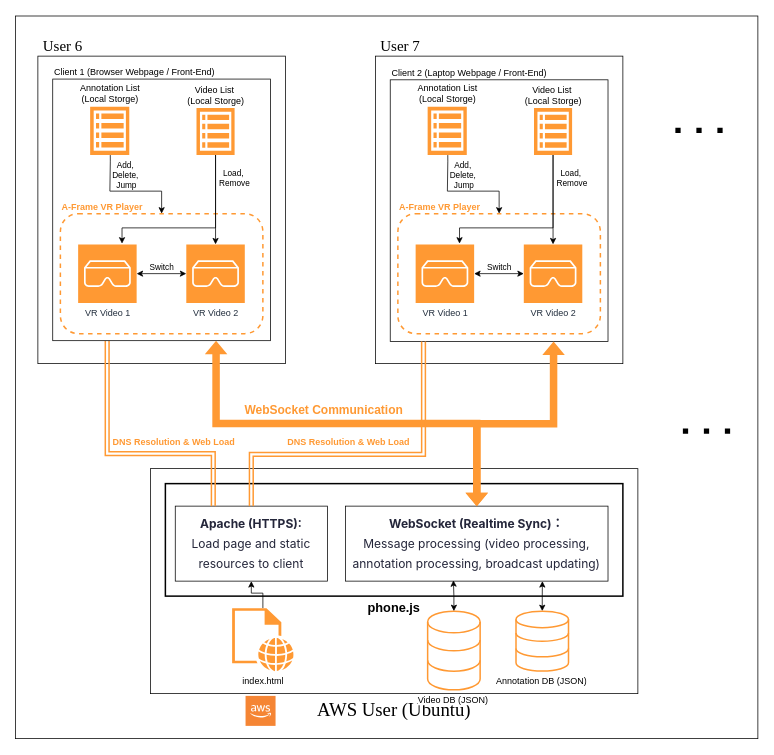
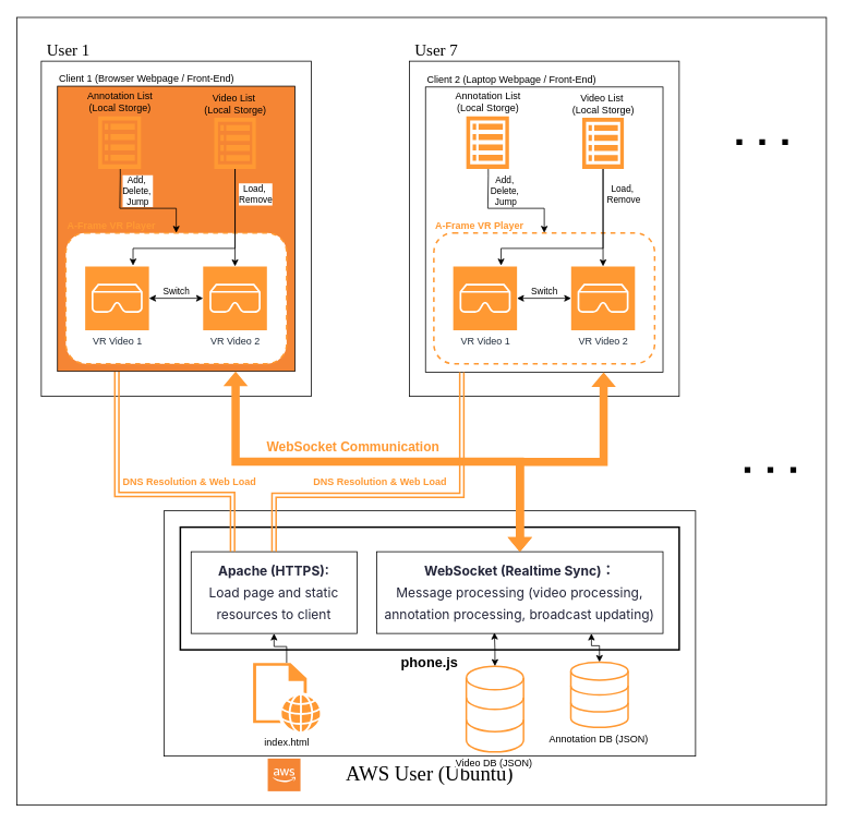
- <mxCell id="6" value="&lt;font style=&quot;font-weight: normal; font-size: 20px;&quot;&gt;&amp;nbsp;User 6&lt;/font&gt;" style="whiteSpace=wrap;html=1;rounded=0;shadow=0;comic=0;strokeWidth=1;fontFamily=Verdana;fontSize=14;fillColor=#FFFFFF;strokeColor=default;fontStyle=1;verticalAlign=bottom;align=left;movable=1;resizable=1;rotatable=1;deletable=1;editable=1;locked=0;connectable=1;labelPosition=center;verticalLabelPosition=top;" parent="1" vertex="1"><mxGeometry x="50" y="74" width="330" height="410" as="geometry" /></mxCell>
+ <mxCell id="6" value="&lt;font style=&quot;font-weight: normal; font-size: 20px;&quot;&gt;&amp;nbsp;User 1&lt;/font&gt;" style="whiteSpace=wrap;html=1;rounded=0;shadow=0;comic=0;strokeWidth=1;fontFamily=Verdana;fontSize=14;fillColor=#FFFFFF;strokeColor=default;fontStyle=1;verticalAlign=bottom;align=left;movable=1;resizable=1;rotatable=1;deletable=1;editable=1;locked=0;connectable=1;labelPosition=center;verticalLabelPosition=top;" parent="1" vertex="1"><mxGeometry x="50" y="74" width="330" height="410" as="geometry" /></mxCell>
- <mxCell id="9" value="Client 1 (Browser Webpage / Front-End)" style="rounded=0;whiteSpace=wrap;html=1;movable=1;resizable=1;rotatable=1;deletable=1;editable=1;locked=0;connectable=1;align=left;verticalAlign=bottom;labelPosition=center;verticalLabelPosition=top;" parent="1" vertex="1"><mxGeometry x="69.81" y="104.59" width="290.37" height="348.82" as="geometry" /></mxCell>
+ <mxCell id="9" value="Client 1 (Browser Webpage / Front-End)" style="rounded=0;whiteSpace=wrap;html=1;movable=1;resizable=1;rotatable=1;deletable=1;editable=1;locked=0;connectable=1;align=left;verticalAlign=bottom;labelPosition=center;verticalLabelPosition=top;fillColor=#f58534;" parent="1" vertex="1"><mxGeometry x="69.81" y="104.59" width="290.37" height="348.82" as="geometry" /></mxCell>
- <mxCell id="16" value="Annotation DB (JSON)&lt;span style=&quot;background-color: light-dark(rgb(255, 255, 255), rgb(18, 18, 18)); color: light-dark(rgb(0, 0, 0), rgb(255, 255, 255));&quot;&gt;&amp;nbsp;&lt;/span&gt;" style="html=1;verticalLabelPosition=bottom;align=center;labelBackgroundColor=#ffffff;verticalAlign=top;strokeWidth=2;strokeColor=#FF9933;shadow=0;dashed=0;shape=mxgraph.ios7.icons.data;" parent="1" vertex="1"><mxGeometry x="687.5" y="814" width="70" height="80" as="geometry" /></mxCell>
+ <mxCell id="16" value="Annotation DB (JSON)&lt;span style=&quot;background-color: light-dark(rgb(255, 255, 255), rgb(18, 18, 18)); color: light-dark(rgb(0, 0, 0), rgb(255, 255, 255));&quot;&gt;&amp;nbsp;&lt;/span&gt;" style="html=1;verticalLabelPosition=bottom;align=center;labelBackgroundColor=#ffffff;verticalAlign=top;strokeWidth=2;strokeColor=#FF9933;shadow=0;dashed=0;shape=mxgraph.ios7.icons.data;" parent="1" vertex="1"><mxGeometry x="697.5" y="809" width="70" height="80" as="geometry" /></mxCell>
